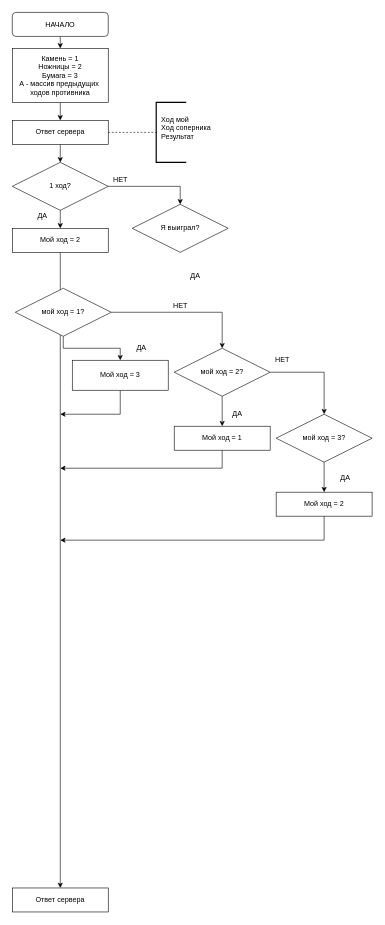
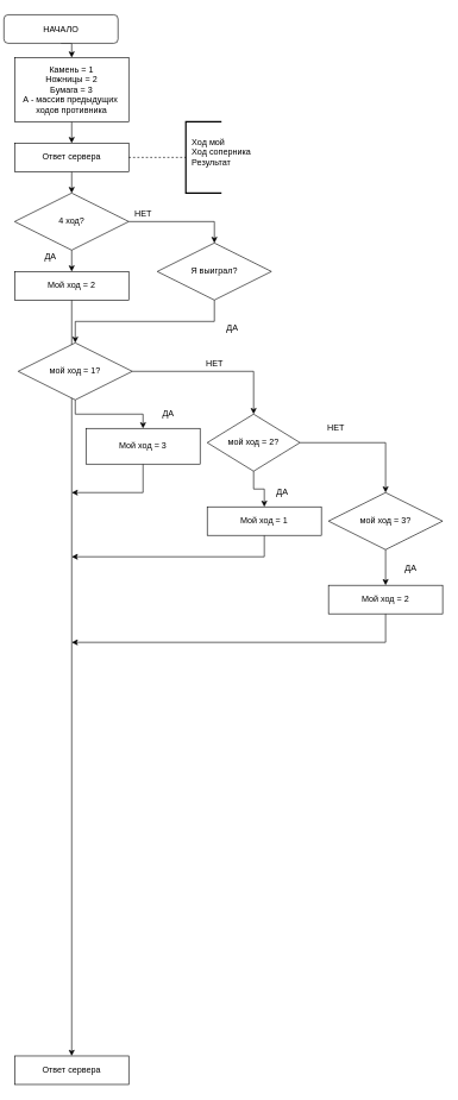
- <mxCell id="3" value="НАЧАЛО" style="rounded=1;whiteSpace=wrap;html=1;" vertex="1" parent="1"><mxGeometry x="20" y="20" width="160" height="40" as="geometry" /></mxCell>
+ <mxCell id="3" value="НАЧАЛО" style="rounded=1;whiteSpace=wrap;html=1;" vertex="1" parent="1"><mxGeometry x="5" y="20" width="160" height="40" as="geometry" /></mxCell>
- <mxCell id="10" value="1 ход?" style="rhombus;whiteSpace=wrap;html=1;" vertex="1" parent="1"><mxGeometry x="20" y="270" width="160" height="80" as="geometry" /></mxCell>
+ <mxCell id="10" value="4 ход?" style="rhombus;whiteSpace=wrap;html=1;" vertex="1" parent="1"><mxGeometry x="20" y="270" width="160" height="80" as="geometry" /></mxCell>
+ <mxCell id="16" style="edgeStyle=orthogonalEdgeStyle;rounded=0;orthogonalLoop=1;jettySize=auto;html=1;exitX=0.5;exitY=1;exitDx=0;exitDy=0;entryX=0.5;entryY=0;entryDx=0;entryDy=0;" edge="1" parent="1" source="17" target="20"><mxGeometry relative="1" as="geometry" /></mxCell>
- <mxCell id="28" value="мой ход = 2?" style="rhombus;whiteSpace=wrap;html=1;" vertex="1" parent="1"><mxGeometry x="290" y="580" width="160" height="80" as="geometry" /></mxCell>
+ <mxCell id="28" value="мой ход = 2?" style="rhombus;whiteSpace=wrap;html=1;" vertex="1" parent="1"><mxGeometry x="290" y="580" width="130" height="80" as="geometry" /></mxCell>
